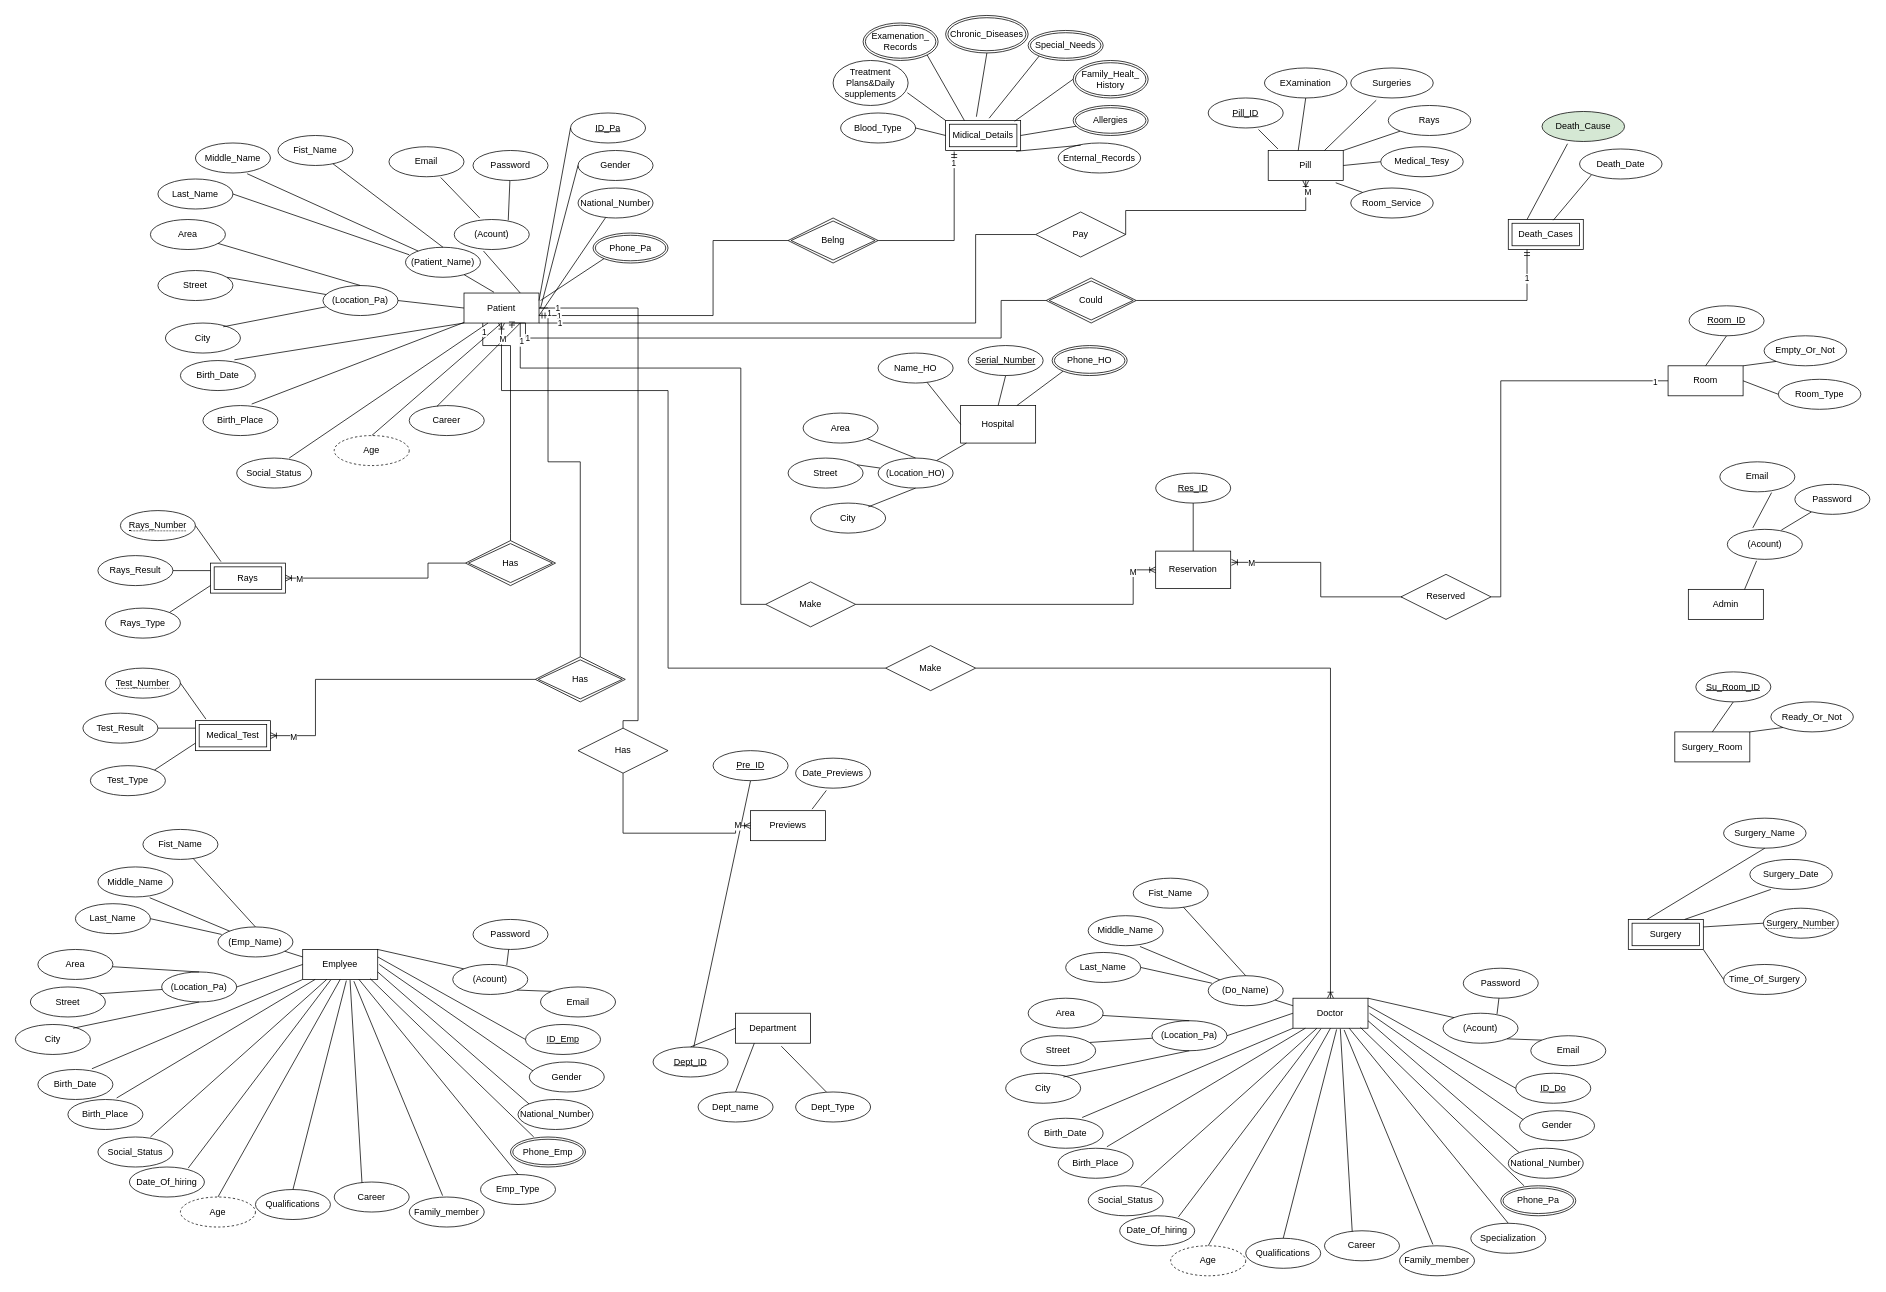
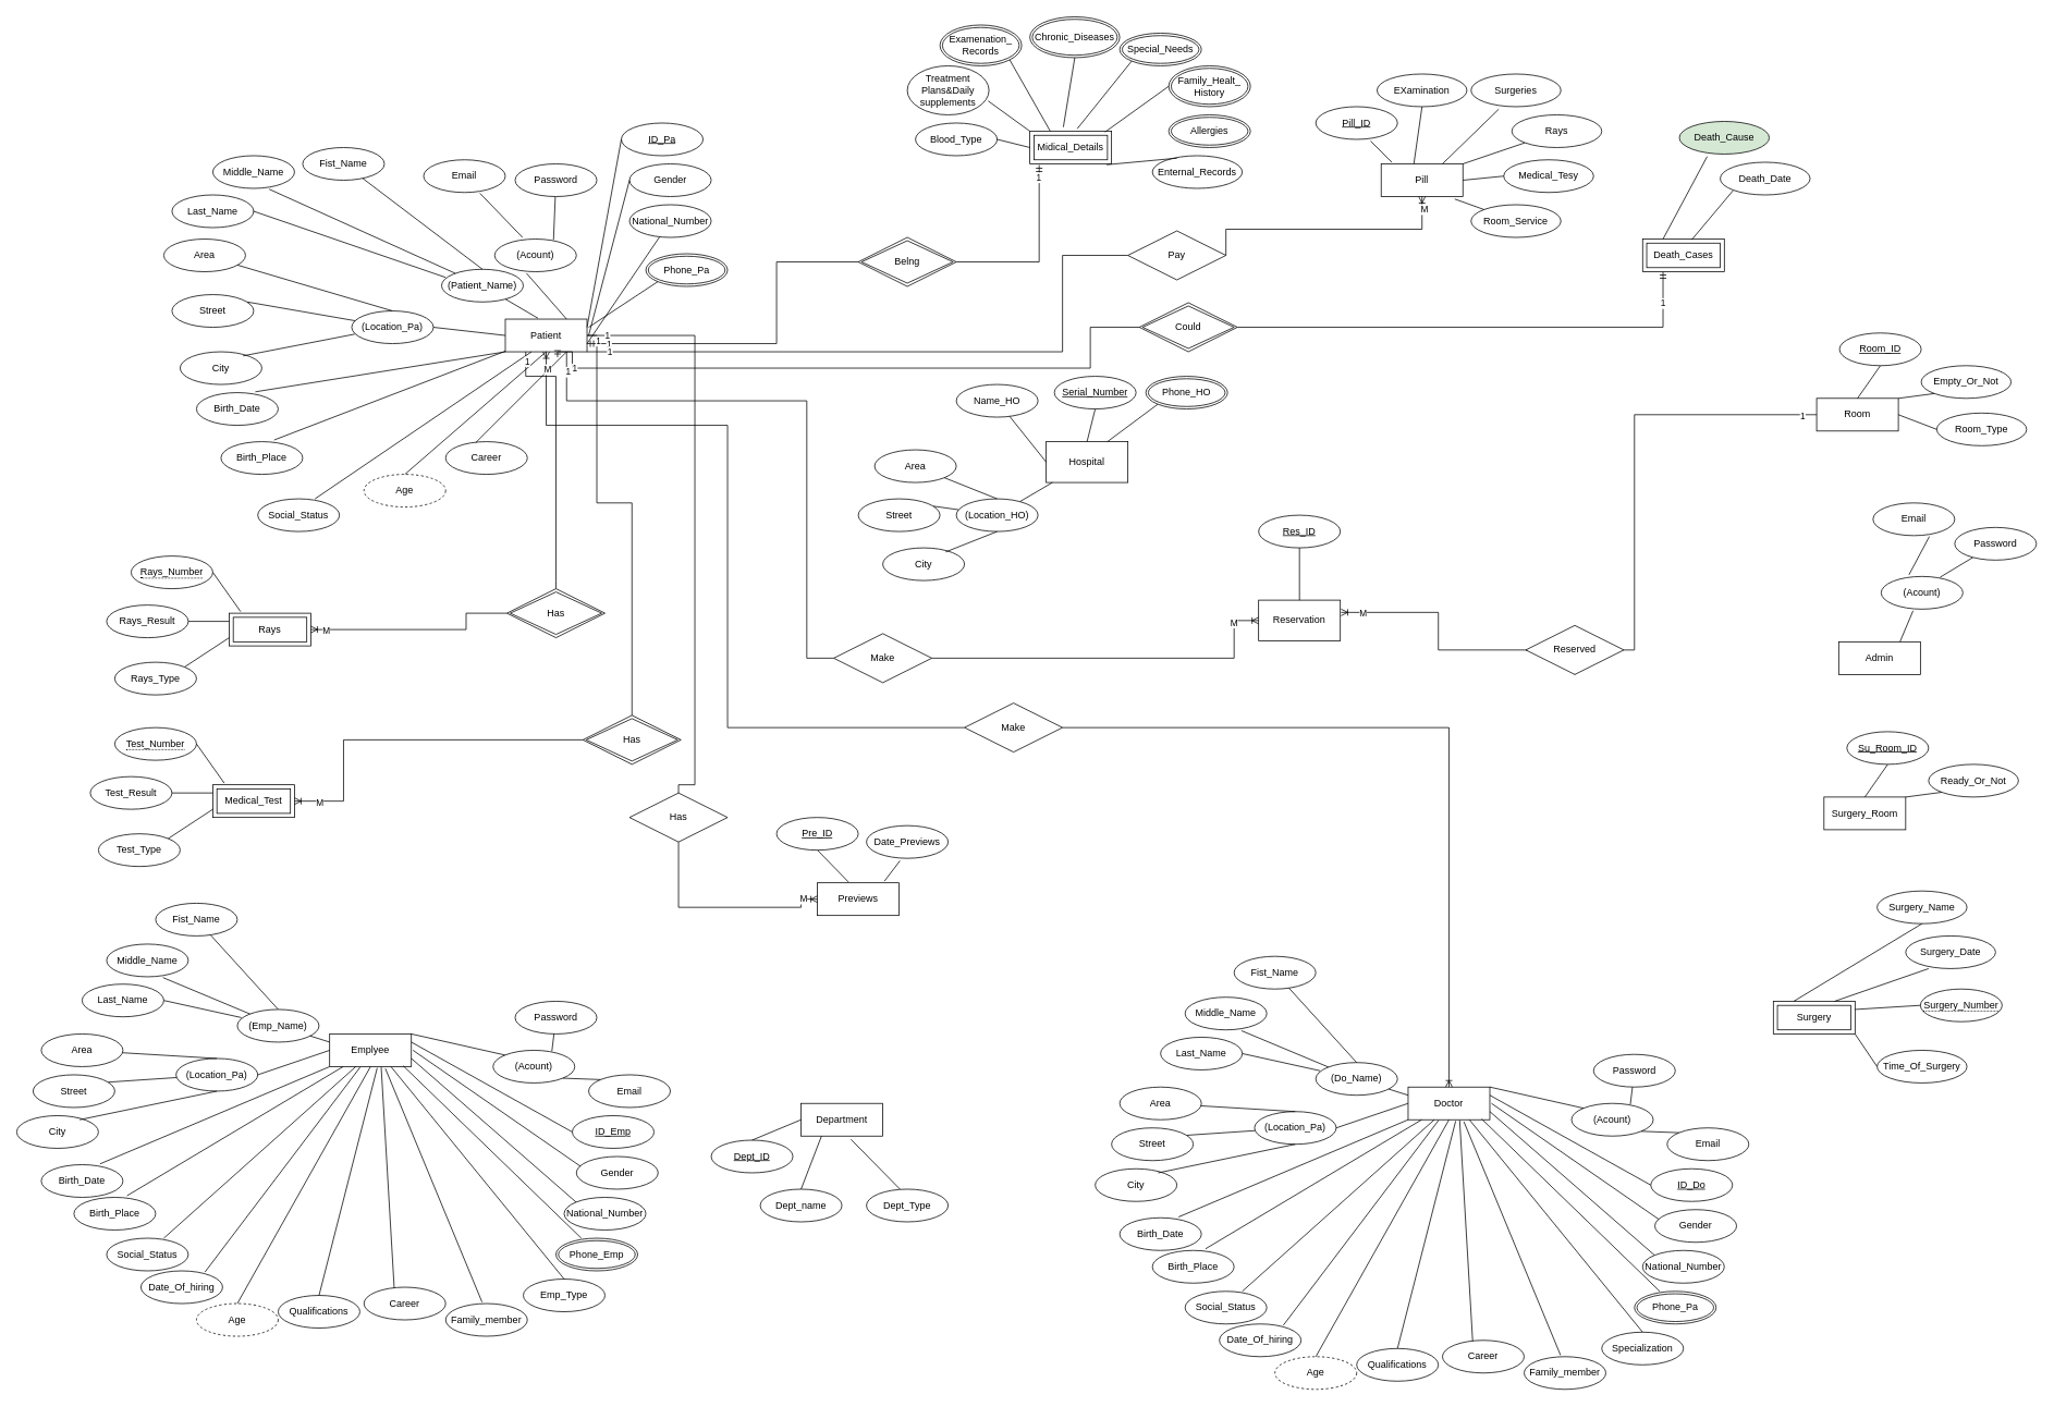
- <mxCell id="73" value="" style="endArrow=none;html=1;rounded=0;exitX=1;exitY=0.5;exitDx=0;exitDy=0;" parent="1" source="58" target="62" edge="1"><mxGeometry relative="1" as="geometry"><mxPoint x="1362" y="171" as="sourcePoint" /><mxPoint x="1440" y="115" as="targetPoint" /></mxGeometry></mxCell>
- <mxCell id="231" value="" style="endArrow=none;html=1;rounded=0;exitX=0.5;exitY=1;exitDx=0;exitDy=0;" parent="1" source="229" target="222" edge="1"><mxGeometry relative="1" as="geometry"><mxPoint x="890" y="1240" as="sourcePoint" /><mxPoint x="1050" y="1240" as="targetPoint" /></mxGeometry></mxCell>
+ <mxCell id="231" value="" style="endArrow=none;html=1;rounded=0;exitX=0.5;exitY=1;exitDx=0;exitDy=0;entryX=0.38;entryY=-0.025;entryDx=0;entryDy=0;entryPerimeter=0;" parent="1" source="229" target="228" edge="1"><mxGeometry relative="1" as="geometry"><mxPoint x="890" y="1240" as="sourcePoint" /><mxPoint x="1050" y="1240" as="targetPoint" /></mxGeometry></mxCell>
